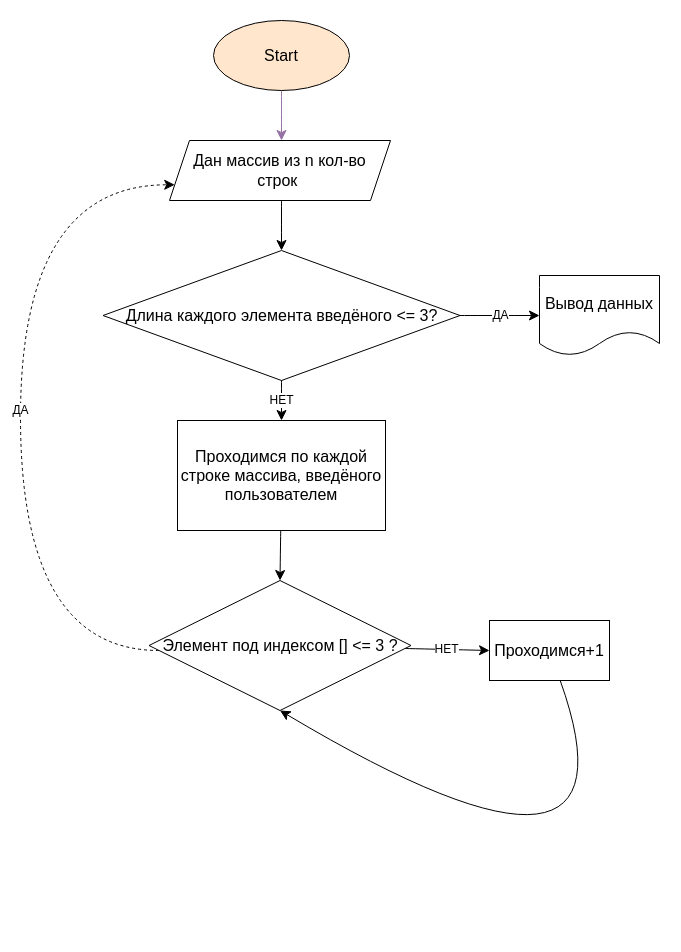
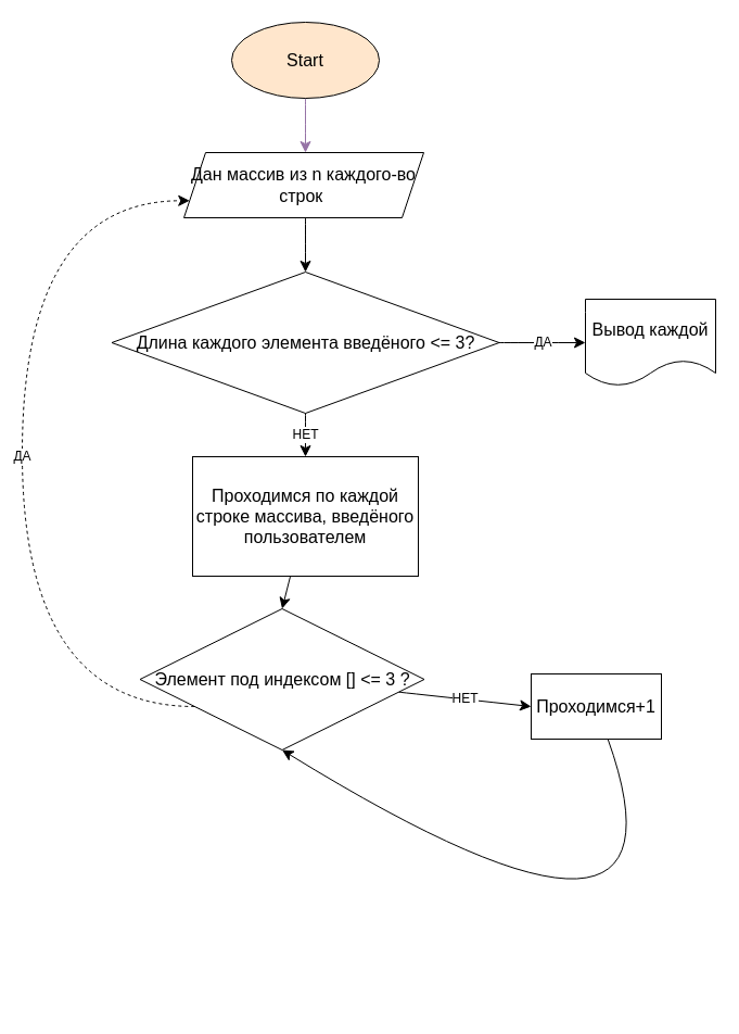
- <mxCell id="10" value="Дан массив из n кол-во строк&amp;nbsp;" style="shape=parallelogram;perimeter=parallelogramPerimeter;whiteSpace=wrap;html=1;fixedSize=1;fontSize=16;" vertex="1" parent="1"><mxGeometry x="169" y="140" width="221" height="60" as="geometry" /></mxCell>
+ <mxCell id="10" value="Дан массив из n каждого-во строк&amp;nbsp;" style="shape=parallelogram;perimeter=parallelogramPerimeter;whiteSpace=wrap;html=1;fixedSize=1;fontSize=16;" vertex="1" parent="1"><mxGeometry x="169" y="140" width="221" height="60" as="geometry" /></mxCell>
- <mxCell id="8" value="Вывод данных" style="shape=document;whiteSpace=wrap;html=1;boundedLbl=1;fontSize=16;" vertex="1" parent="1"><mxGeometry x="539" y="275" width="120" height="80" as="geometry" /></mxCell>
+ <mxCell id="8" value="Вывод каждой" style="shape=document;whiteSpace=wrap;html=1;boundedLbl=1;fontSize=16;" vertex="1" parent="1"><mxGeometry x="539" y="275" width="120" height="80" as="geometry" /></mxCell>
- <mxCell id="16" value="Элемент под индексом [] &amp;lt;= 3 ?" style="rhombus;whiteSpace=wrap;html=1;fontSize=16;" vertex="1" parent="1"><mxGeometry x="148.5" y="580" width="262" height="130" as="geometry" /></mxCell>
+ <mxCell id="16" value="Элемент под индексом [] &amp;lt;= 3 ?" style="rhombus;whiteSpace=wrap;html=1;fontSize=16;" vertex="1" parent="1"><mxGeometry x="128.5" y="560" width="262" height="130" as="geometry" /></mxCell>
